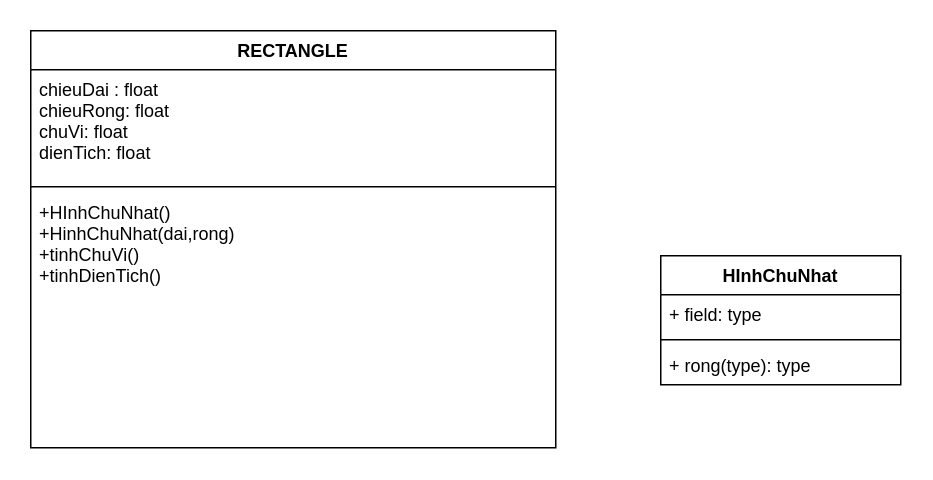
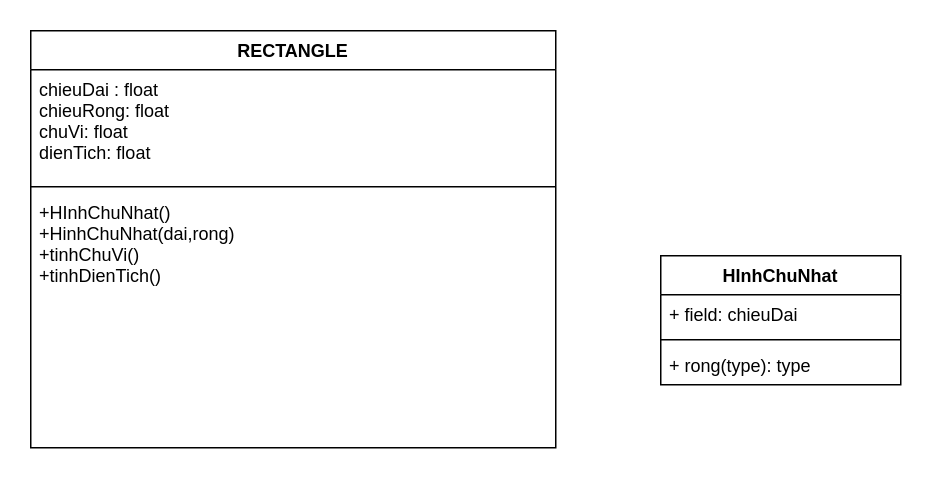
- <mxCell id="3" value="+ field: type" style="text;strokeColor=none;fillColor=none;align=left;verticalAlign=top;spacingLeft=4;spacingRight=4;overflow=hidden;rotatable=0;points=[[0,0.5],[1,0.5]];portConstraint=eastwest;" vertex="1" parent="2"><mxGeometry y="26" width="160" height="26" as="geometry" /></mxCell>
+ <mxCell id="3" value="+ field: chieuDai" style="text;strokeColor=none;fillColor=none;align=left;verticalAlign=top;spacingLeft=4;spacingRight=4;overflow=hidden;rotatable=0;points=[[0,0.5],[1,0.5]];portConstraint=eastwest;" vertex="1" parent="2"><mxGeometry y="26" width="160" height="26" as="geometry" /></mxCell>
